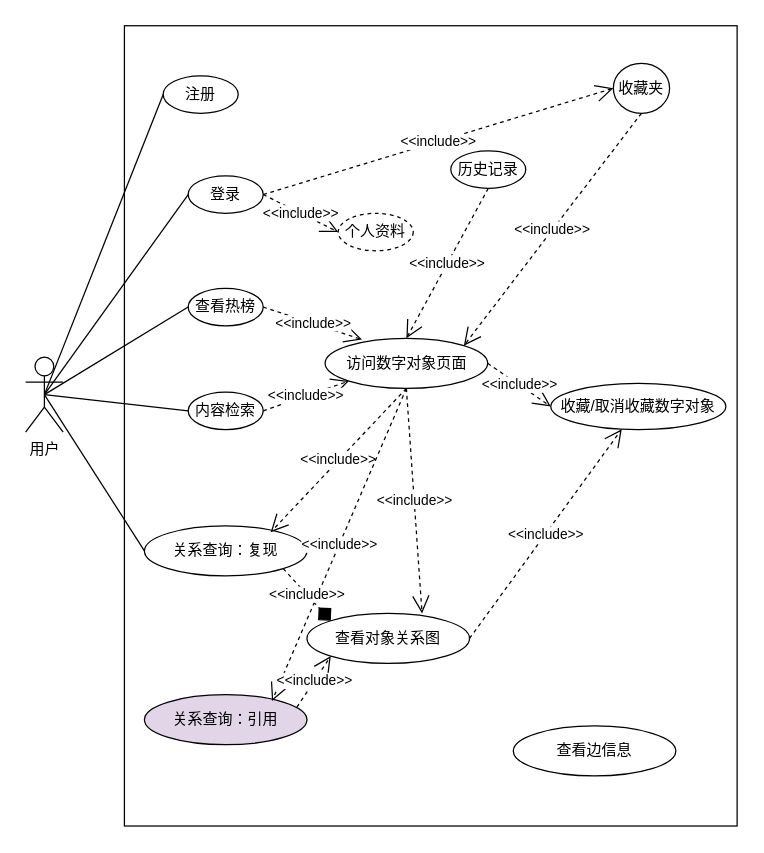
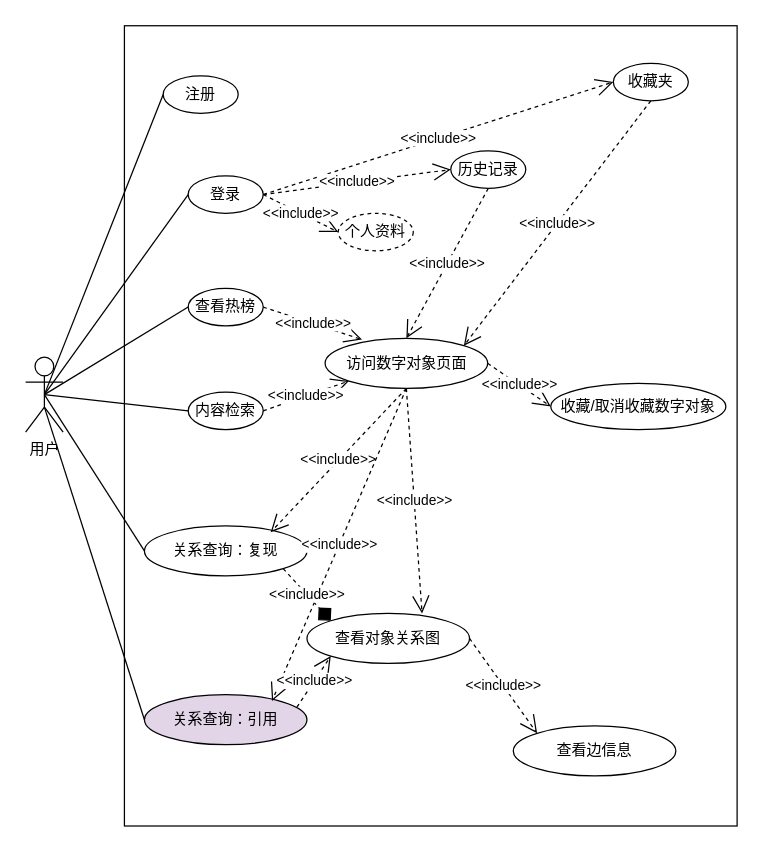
- <mxCell id="6" value="收藏夹" style="ellipse;whiteSpace=wrap;html=1;" parent="1" vertex="1"><mxGeometry x="490" y="50" width="45" height="40" as="geometry" /></mxCell>
+ <mxCell id="6" value="收藏夹" style="ellipse;whiteSpace=wrap;html=1;" parent="1" vertex="1"><mxGeometry x="490" y="50" width="60" height="30" as="geometry" /></mxCell>
+ <mxCell id="24" value="&amp;lt;&amp;lt;include&amp;gt;&amp;gt;" style="endArrow=open;endSize=12;dashed=1;html=1;rounded=0;exitX=1;exitY=0.5;exitDx=0;exitDy=0;entryX=0;entryY=0.5;entryDx=0;entryDy=0;" edge="1" parent="1" source="5" target="7"><mxGeometry width="160" relative="1" as="geometry"><mxPoint x="220" y="165" as="sourcePoint" /><mxPoint x="500" y="75" as="targetPoint" /></mxGeometry></mxCell>
- <mxCell id="36" value="&amp;lt;&amp;lt;include&amp;gt;&amp;gt;" style="endArrow=open;endSize=12;dashed=1;html=1;rounded=0;exitX=1;exitY=0.5;exitDx=0;exitDy=0;" edge="1" parent="1" source="16" target="15"><mxGeometry width="160" relative="1" as="geometry"><mxPoint x="247" y="575" as="sourcePoint" /><mxPoint x="274" y="534" as="targetPoint" /></mxGeometry></mxCell>
+ <mxCell id="36" value="&amp;lt;&amp;lt;include&amp;gt;&amp;gt;" style="endArrow=open;endSize=12;dashed=1;html=1;rounded=0;exitX=1;exitY=0.5;exitDx=0;exitDy=0;entryX=0;entryY=0;entryDx=0;entryDy=0;" edge="1" parent="1" source="16" target="17"><mxGeometry width="160" relative="1" as="geometry"><mxPoint x="247" y="575" as="sourcePoint" /><mxPoint x="274" y="534" as="targetPoint" /></mxGeometry></mxCell>
+ <mxCell id="22" value="" style="endArrow=none;html=1;rounded=0;exitX=0.5;exitY=0.667;exitDx=0;exitDy=0;exitPerimeter=0;entryX=0;entryY=0.5;entryDx=0;entryDy=0;" parent="1" source="3" target="13" edge="1"><mxGeometry relative="1" as="geometry"><mxPoint x="95" y="370" as="sourcePoint" /><mxPoint x="200" y="125" as="targetPoint" /></mxGeometry></mxCell>
